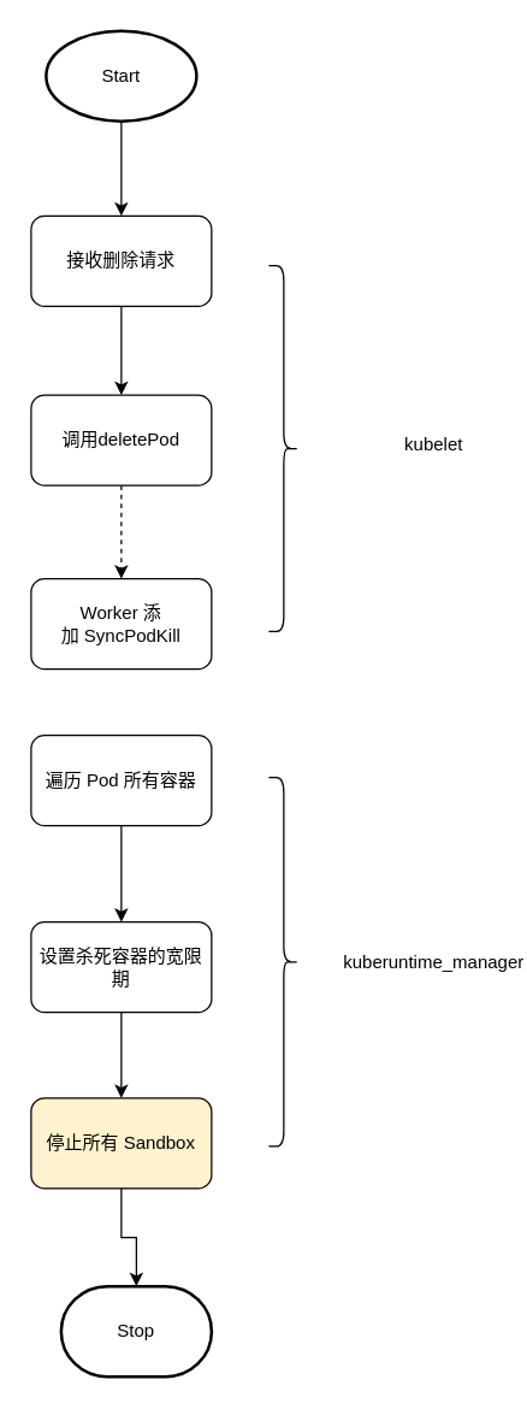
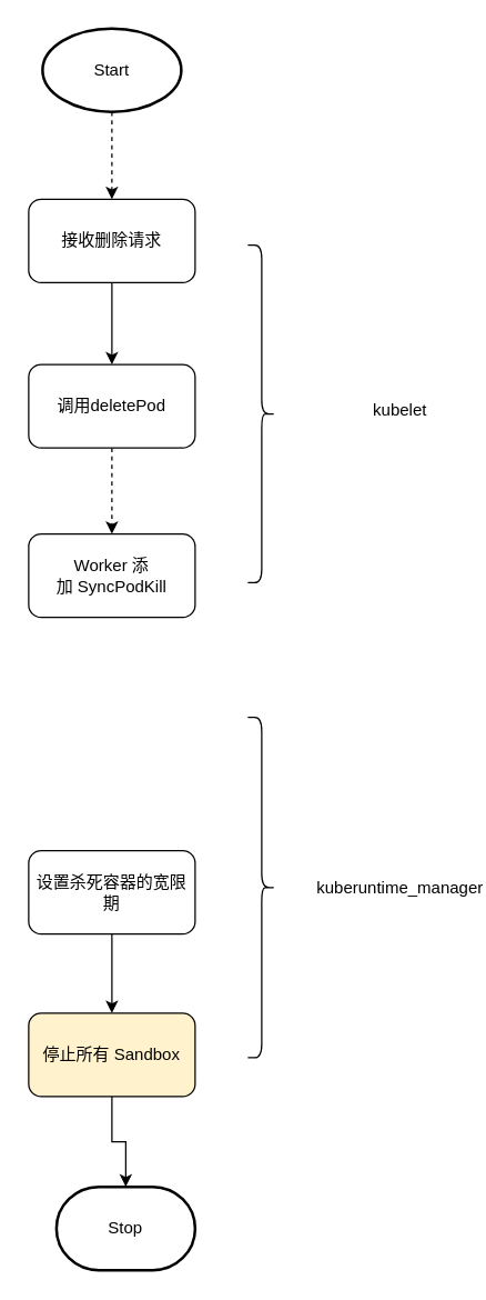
- <mxCell id="2" style="edgeStyle=orthogonalEdgeStyle;rounded=0;orthogonalLoop=1;jettySize=auto;html=1;exitX=0.5;exitY=1;exitDx=0;exitDy=0;exitPerimeter=0;entryX=0.5;entryY=0;entryDx=0;entryDy=0;" edge="1" parent="1" source="3" target="5"><mxGeometry relative="1" as="geometry" /></mxCell>
+ <mxCell id="2" style="edgeStyle=orthogonalEdgeStyle;rounded=0;orthogonalLoop=1;jettySize=auto;html=1;exitX=0.5;exitY=1;exitDx=0;exitDy=0;exitPerimeter=0;entryX=0.5;entryY=0;entryDx=0;entryDy=0;dashed=1;" edge="1" parent="1" source="3" target="5"><mxGeometry relative="1" as="geometry" /></mxCell>
- <mxCell id="11" value="遍历 Pod 所有容器" style="rounded=1;whiteSpace=wrap;html=1;" vertex="1" parent="1"><mxGeometry x="20" y="488" width="120" height="60" as="geometry" /></mxCell>
- <mxCell id="10" style="edgeStyle=orthogonalEdgeStyle;rounded=0;orthogonalLoop=1;jettySize=auto;html=1;exitX=0.5;exitY=1;exitDx=0;exitDy=0;entryX=0.5;entryY=0;entryDx=0;entryDy=0;" edge="1" parent="1" source="11" target="14"><mxGeometry relative="1" as="geometry" /></mxCell>
